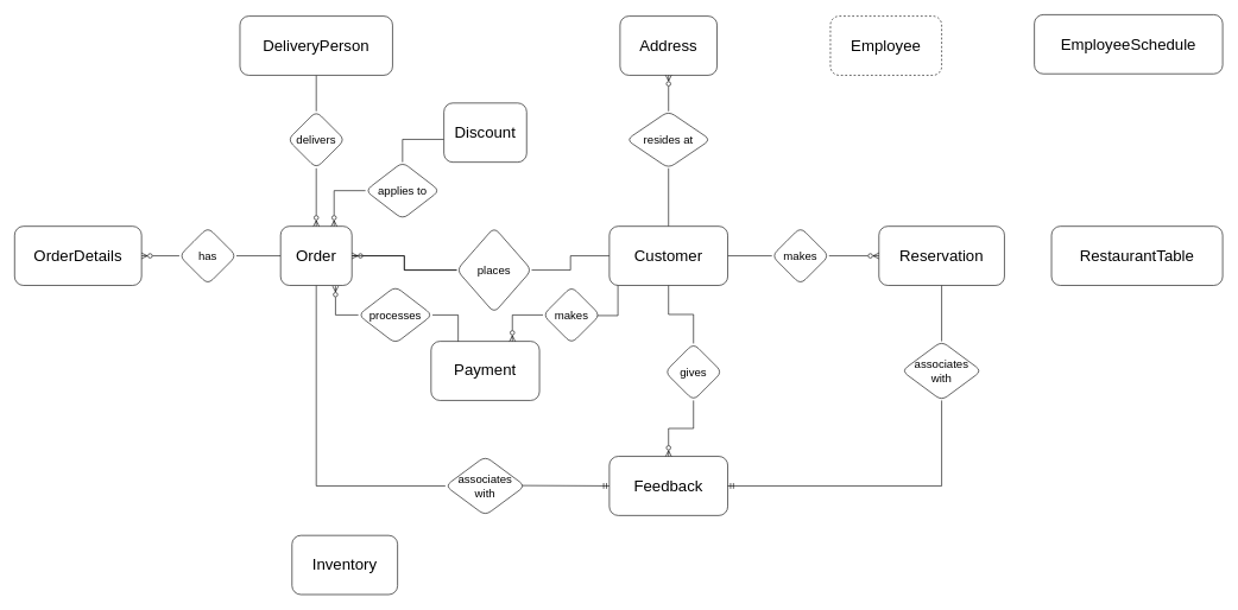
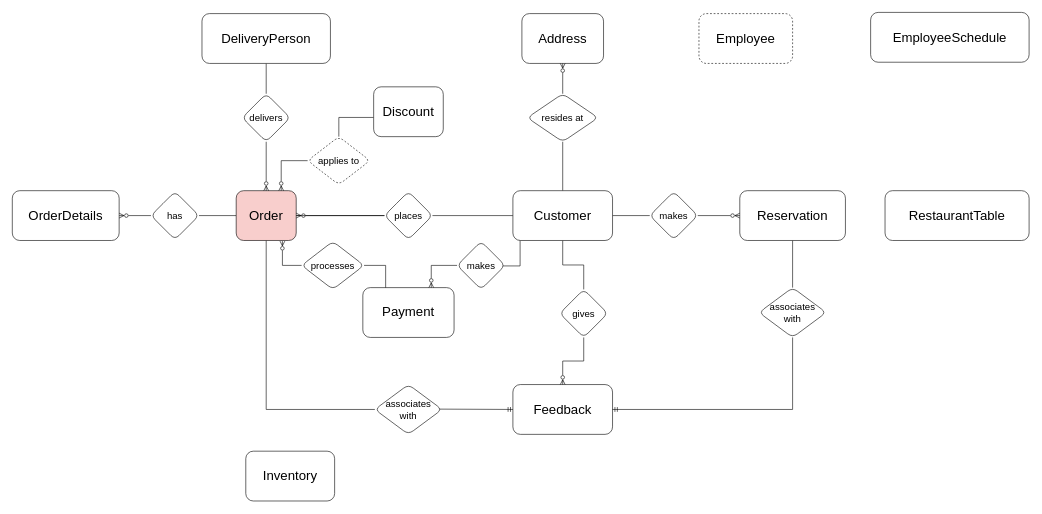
- <mxCell id="48" value="applies to" style="rhombus;whiteSpace=wrap;html=1;fontSize=16;rounded=1;" vertex="1" parent="1"><mxGeometry x="512" y="227" width="104" height="80" as="geometry" /></mxCell>
+ <mxCell id="48" value="applies to" style="rhombus;whiteSpace=wrap;html=1;fontSize=16;rounded=1;dashed=1;" vertex="1" parent="1"><mxGeometry x="512" y="227" width="104" height="80" as="geometry" /></mxCell>
- <mxCell id="13" value="Order" style="rounded=1;whiteSpace=wrap;fontSize=22;" vertex="1" parent="1"><mxGeometry x="393" y="317" width="100" height="83" as="geometry" /></mxCell>
+ <mxCell id="13" value="Order" style="rounded=1;whiteSpace=wrap;fontSize=22;fillColor=#f8cecc;" vertex="1" parent="1"><mxGeometry x="393" y="317" width="100" height="83" as="geometry" /></mxCell>
- <mxCell id="22" value="places" style="rhombus;whiteSpace=wrap;html=1;fontSize=16;rounded=1;" vertex="1" parent="1"><mxGeometry x="640" y="318.5" width="105" height="120" as="geometry" /></mxCell>
+ <mxCell id="22" value="places" style="rhombus;whiteSpace=wrap;html=1;fontSize=16;rounded=1;" vertex="1" parent="1"><mxGeometry x="640" y="318.5" width="80" height="80" as="geometry" /></mxCell>
